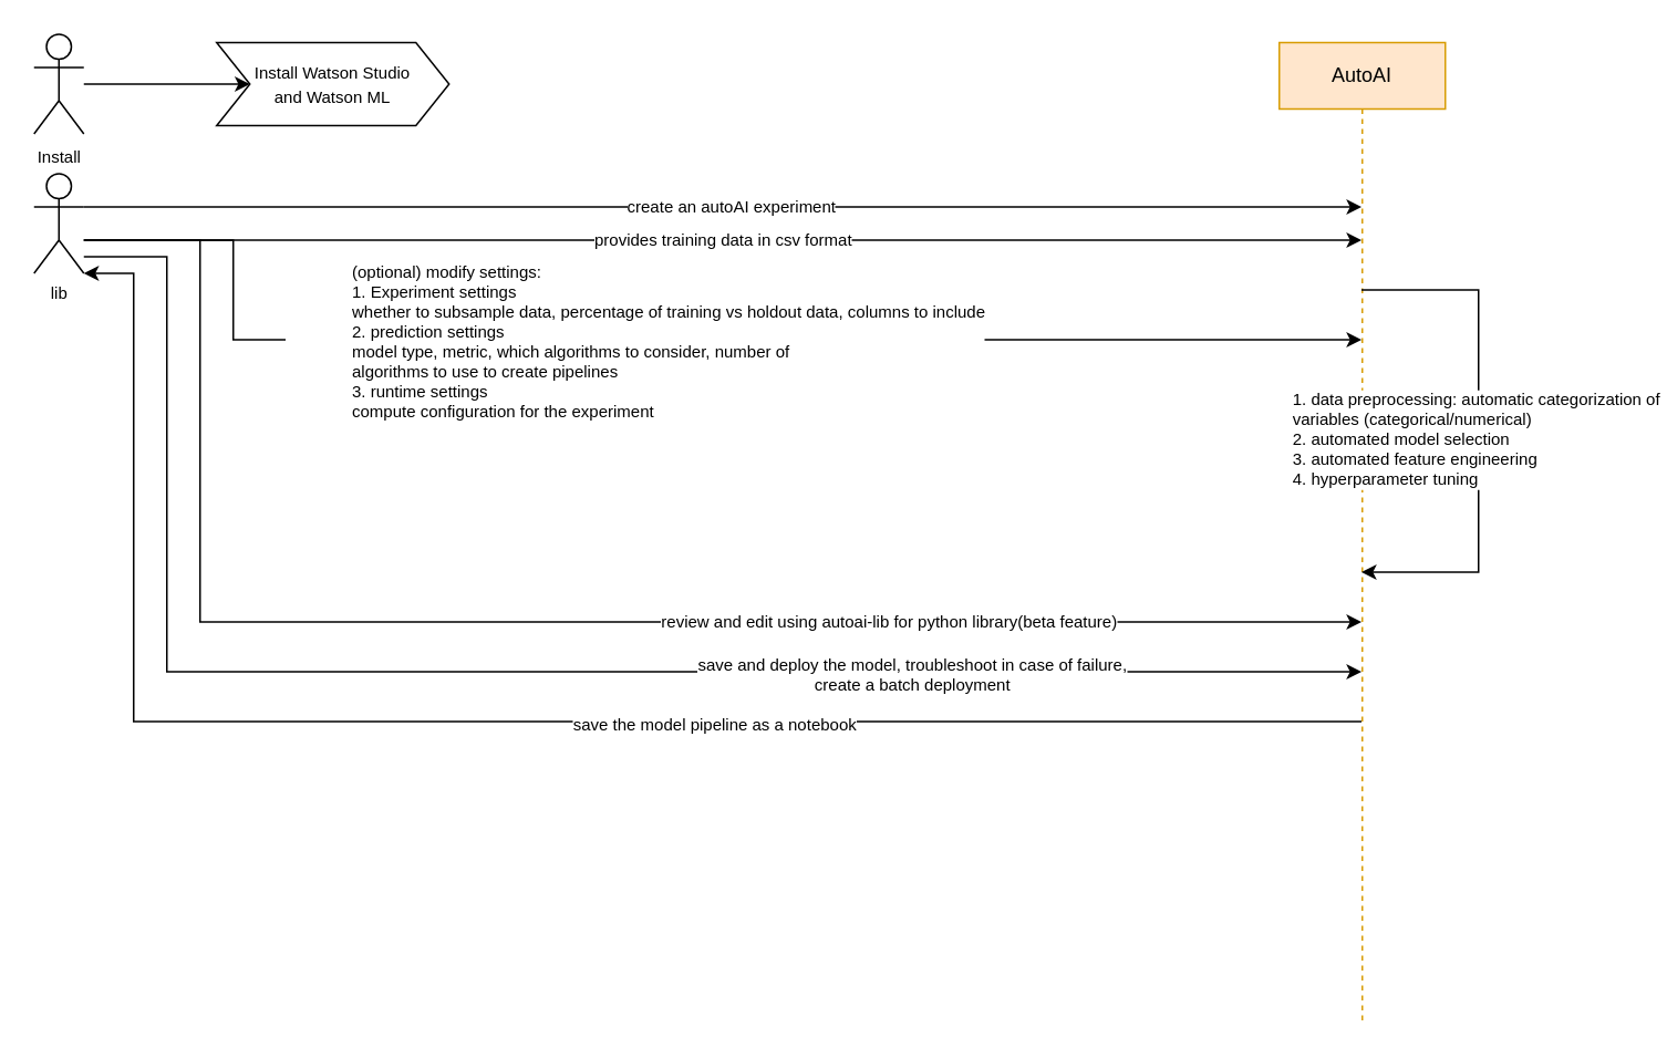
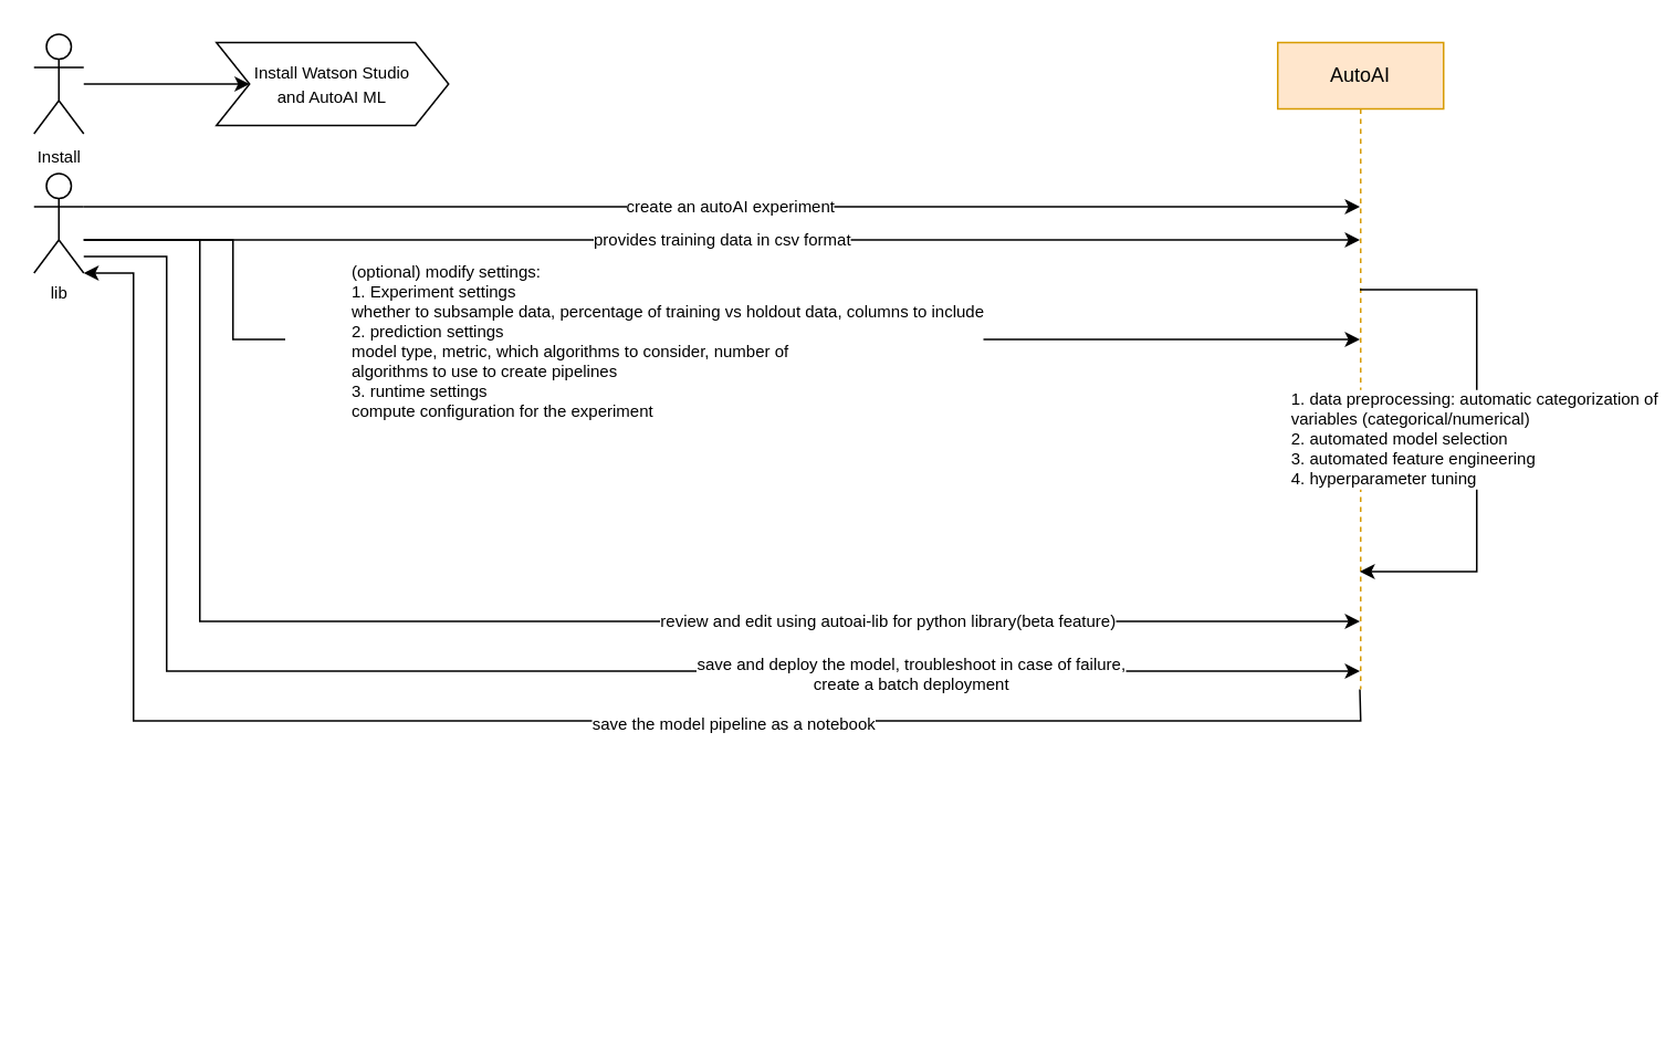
- <mxCell id="14" value="&lt;font style=&quot;font-size: 10px&quot;&gt;Install Watson Studio &lt;br&gt;and Watson ML&lt;/font&gt;" style="shape=step;perimeter=stepPerimeter;whiteSpace=wrap;html=1;fixedSize=1;" vertex="1" parent="1"><mxGeometry x="130" y="25" width="140" height="50" as="geometry" /></mxCell>
+ <mxCell id="14" value="&lt;font style=&quot;font-size: 10px&quot;&gt;Install Watson Studio &lt;br&gt;and AutoAI ML&lt;/font&gt;" style="shape=step;perimeter=stepPerimeter;whiteSpace=wrap;html=1;fixedSize=1;" vertex="1" parent="1"><mxGeometry x="130" y="25" width="140" height="50" as="geometry" /></mxCell>
- <mxCell id="4" value="AutoAI" style="shape=umlLifeline;perimeter=lifelinePerimeter;whiteSpace=wrap;html=1;container=1;collapsible=0;recursiveResize=0;outlineConnect=0;fillColor=#ffe6cc;strokeColor=#d79b00;" vertex="1" parent="1"><mxGeometry x="770" y="25" width="100" height="590" as="geometry" /></mxCell>
+ <mxCell id="4" value="AutoAI" style="shape=umlLifeline;perimeter=lifelinePerimeter;whiteSpace=wrap;html=1;container=1;collapsible=0;recursiveResize=0;outlineConnect=0;fillColor=#ffe6cc;strokeColor=#d79b00;" vertex="1" parent="1"><mxGeometry x="770" y="25" width="100" height="390" as="geometry" /></mxCell>
